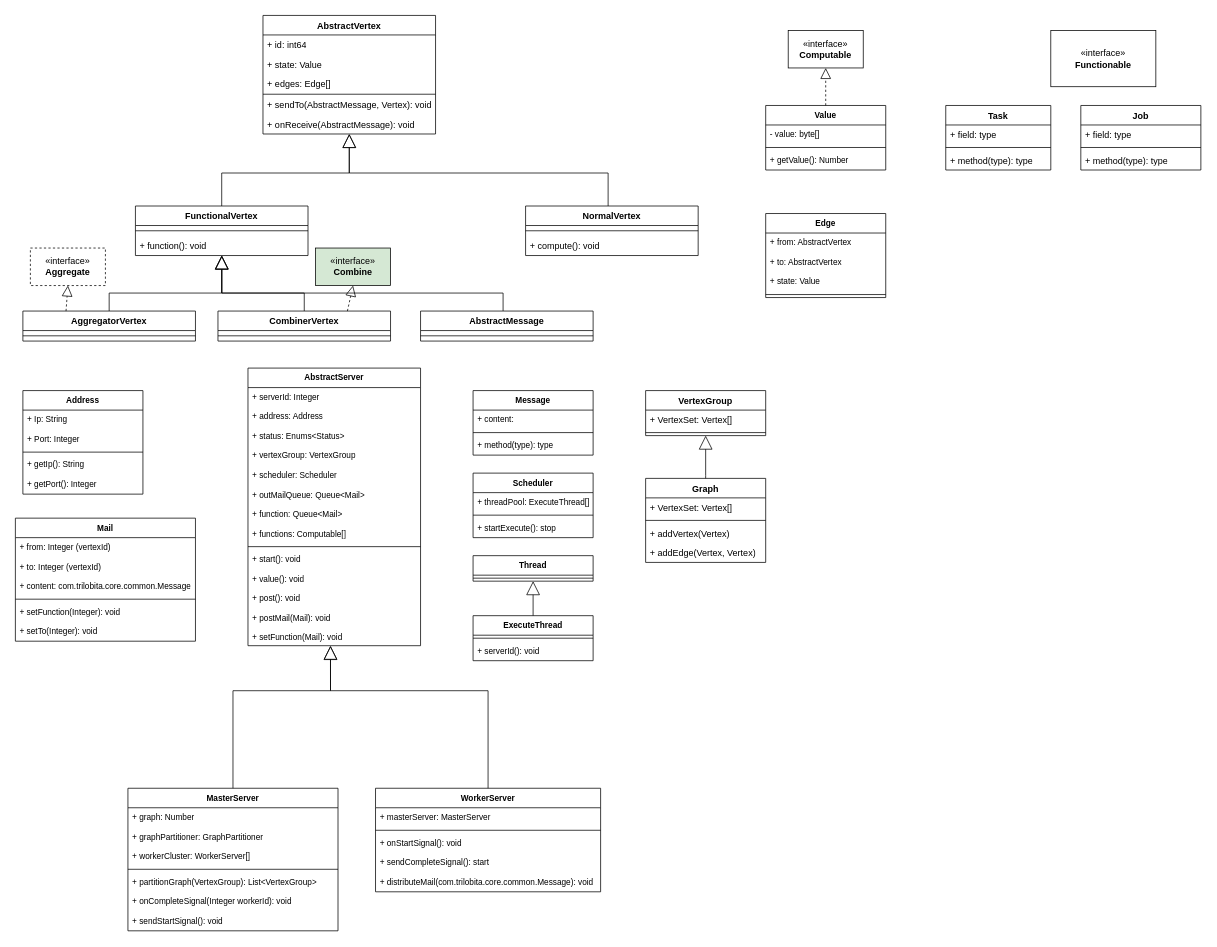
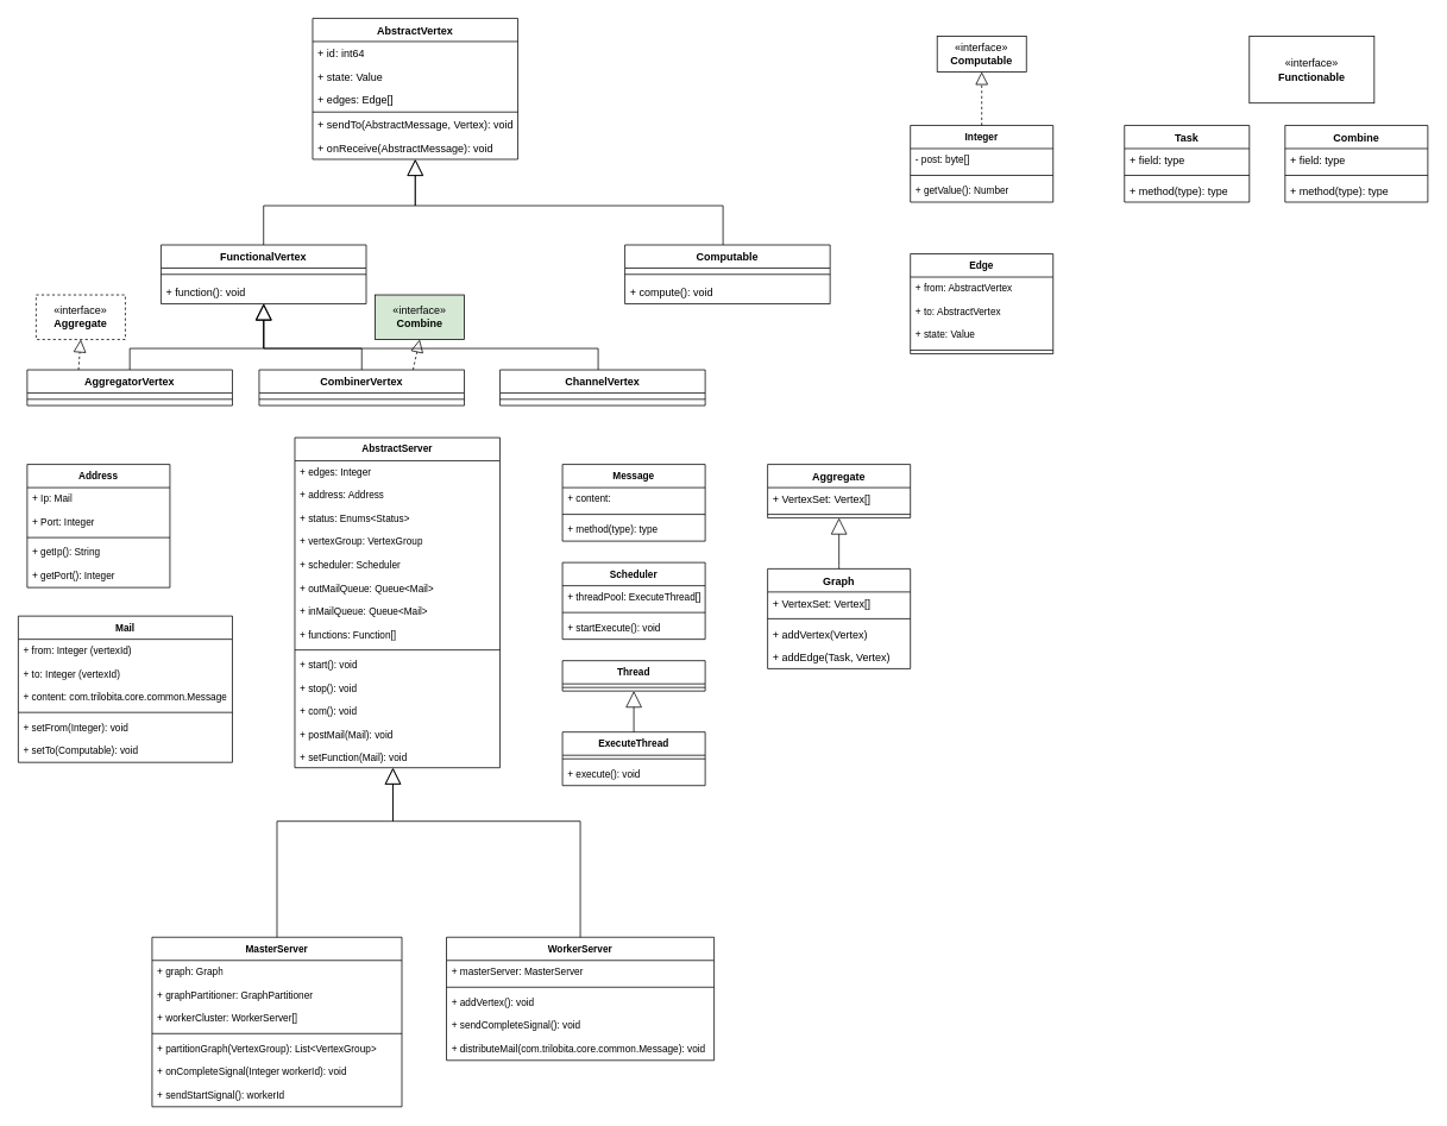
- <mxCell id="37" value="«interface»&lt;br&gt;&lt;b&gt;Computable&lt;/b&gt;" style="html=1;whiteSpace=wrap;" parent="1" vertex="1"><mxGeometry x="1050" y="40" width="100" height="50" as="geometry" /></mxCell>
+ <mxCell id="37" value="«interface»&lt;br&gt;&lt;b&gt;Computable&lt;/b&gt;" style="html=1;whiteSpace=wrap;" parent="1" vertex="1"><mxGeometry x="1050" y="40" width="100" height="40" as="geometry" /></mxCell>
- <mxCell id="33" value="Value" style="swimlane;fontStyle=1;align=center;verticalAlign=top;childLayout=stackLayout;horizontal=1;startSize=26;horizontalStack=0;resizeParent=1;resizeParentMax=0;resizeLast=0;collapsible=1;marginBottom=0;whiteSpace=wrap;html=1;fontFamily=Helvetica;fontSize=11;fontColor=default;" parent="1" vertex="1"><mxGeometry x="1020" y="140" width="160" height="86" as="geometry" /></mxCell>
+ <mxCell id="33" value="Integer" style="swimlane;fontStyle=1;align=center;verticalAlign=top;childLayout=stackLayout;horizontal=1;startSize=26;horizontalStack=0;resizeParent=1;resizeParentMax=0;resizeLast=0;collapsible=1;marginBottom=0;whiteSpace=wrap;html=1;fontFamily=Helvetica;fontSize=11;fontColor=default;" parent="1" vertex="1"><mxGeometry x="1020" y="140" width="160" height="86" as="geometry" /></mxCell>
- <mxCell id="113" value="Job" style="swimlane;fontStyle=1;align=center;verticalAlign=top;childLayout=stackLayout;horizontal=1;startSize=26;horizontalStack=0;resizeParent=1;resizeParentMax=0;resizeLast=0;collapsible=1;marginBottom=0;whiteSpace=wrap;html=1;" vertex="1" parent="1"><mxGeometry x="1440" y="140" width="160" height="86" as="geometry" /></mxCell>
+ <mxCell id="113" value="Combine" style="swimlane;fontStyle=1;align=center;verticalAlign=top;childLayout=stackLayout;horizontal=1;startSize=26;horizontalStack=0;resizeParent=1;resizeParentMax=0;resizeLast=0;collapsible=1;marginBottom=0;whiteSpace=wrap;html=1;" vertex="1" parent="1"><mxGeometry x="1440" y="140" width="160" height="86" as="geometry" /></mxCell>
- <mxCell id="34" value="- value: byte[]" style="text;strokeColor=none;fillColor=none;align=left;verticalAlign=top;spacingLeft=4;spacingRight=4;overflow=hidden;rotatable=0;points=[[0,0.5],[1,0.5]];portConstraint=eastwest;whiteSpace=wrap;html=1;fontSize=11;fontFamily=Helvetica;fontColor=default;" parent="33" vertex="1"><mxGeometry y="26" width="160" height="26" as="geometry" /></mxCell>
+ <mxCell id="34" value="- post: byte[]" style="text;strokeColor=none;fillColor=none;align=left;verticalAlign=top;spacingLeft=4;spacingRight=4;overflow=hidden;rotatable=0;points=[[0,0.5],[1,0.5]];portConstraint=eastwest;whiteSpace=wrap;html=1;fontSize=11;fontFamily=Helvetica;fontColor=default;" parent="33" vertex="1"><mxGeometry y="26" width="160" height="26" as="geometry" /></mxCell>
- <mxCell id="12" value="NormalVertex" style="swimlane;fontStyle=1;align=center;verticalAlign=top;childLayout=stackLayout;horizontal=1;startSize=26;horizontalStack=0;resizeParent=1;resizeParentMax=0;resizeLast=0;collapsible=1;marginBottom=0;whiteSpace=wrap;html=1;" parent="1" vertex="1"><mxGeometry x="700" y="274" width="230" height="66" as="geometry" /></mxCell>
+ <mxCell id="12" value="Computable" style="swimlane;fontStyle=1;align=center;verticalAlign=top;childLayout=stackLayout;horizontal=1;startSize=26;horizontalStack=0;resizeParent=1;resizeParentMax=0;resizeLast=0;collapsible=1;marginBottom=0;whiteSpace=wrap;html=1;" parent="1" vertex="1"><mxGeometry x="700" y="274" width="230" height="66" as="geometry" /></mxCell>
- <mxCell id="39" value="AbstractMessage" style="swimlane;fontStyle=1;align=center;verticalAlign=top;childLayout=stackLayout;horizontal=1;startSize=26;horizontalStack=0;resizeParent=1;resizeParentMax=0;resizeLast=0;collapsible=1;marginBottom=0;whiteSpace=wrap;html=1;" parent="1" vertex="1"><mxGeometry x="560" y="414" width="230" height="40" as="geometry" /></mxCell>
+ <mxCell id="39" value="ChannelVertex" style="swimlane;fontStyle=1;align=center;verticalAlign=top;childLayout=stackLayout;horizontal=1;startSize=26;horizontalStack=0;resizeParent=1;resizeParentMax=0;resizeLast=0;collapsible=1;marginBottom=0;whiteSpace=wrap;html=1;" parent="1" vertex="1"><mxGeometry x="560" y="414" width="230" height="40" as="geometry" /></mxCell>
- <mxCell id="42" value="+ serverId: Integer" style="text;strokeColor=none;fillColor=none;align=left;verticalAlign=top;spacingLeft=4;spacingRight=4;overflow=hidden;rotatable=0;points=[[0,0.5],[1,0.5]];portConstraint=eastwest;whiteSpace=wrap;html=1;fontSize=11;fontFamily=Helvetica;fontColor=default;" parent="41" vertex="1"><mxGeometry y="26" width="230" height="26" as="geometry" /></mxCell>
+ <mxCell id="42" value="+ edges: Integer" style="text;strokeColor=none;fillColor=none;align=left;verticalAlign=top;spacingLeft=4;spacingRight=4;overflow=hidden;rotatable=0;points=[[0,0.5],[1,0.5]];portConstraint=eastwest;whiteSpace=wrap;html=1;fontSize=11;fontFamily=Helvetica;fontColor=default;" parent="41" vertex="1"><mxGeometry y="26" width="230" height="26" as="geometry" /></mxCell>
- <mxCell id="74" value="VertexGroup" style="swimlane;fontStyle=1;align=center;verticalAlign=top;childLayout=stackLayout;horizontal=1;startSize=26;horizontalStack=0;resizeParent=1;resizeParentMax=0;resizeLast=0;collapsible=1;marginBottom=0;whiteSpace=wrap;html=1;" parent="1" vertex="1"><mxGeometry x="860" y="520" width="160" height="60" as="geometry" /></mxCell>
+ <mxCell id="74" value="Aggregate" style="swimlane;fontStyle=1;align=center;verticalAlign=top;childLayout=stackLayout;horizontal=1;startSize=26;horizontalStack=0;resizeParent=1;resizeParentMax=0;resizeLast=0;collapsible=1;marginBottom=0;whiteSpace=wrap;html=1;" parent="1" vertex="1"><mxGeometry x="860" y="520" width="160" height="60" as="geometry" /></mxCell>
- <mxCell id="88" value="+ Ip: String" style="text;strokeColor=none;fillColor=none;align=left;verticalAlign=top;spacingLeft=4;spacingRight=4;overflow=hidden;rotatable=0;points=[[0,0.5],[1,0.5]];portConstraint=eastwest;whiteSpace=wrap;html=1;fontSize=11;fontFamily=Helvetica;fontColor=default;" parent="87" vertex="1"><mxGeometry y="26" width="160" height="26" as="geometry" /></mxCell>
+ <mxCell id="88" value="+ Ip: Mail" style="text;strokeColor=none;fillColor=none;align=left;verticalAlign=top;spacingLeft=4;spacingRight=4;overflow=hidden;rotatable=0;points=[[0,0.5],[1,0.5]];portConstraint=eastwest;whiteSpace=wrap;html=1;fontSize=11;fontFamily=Helvetica;fontColor=default;" parent="87" vertex="1"><mxGeometry y="26" width="160" height="26" as="geometry" /></mxCell>
- <mxCell id="48" value="+ function: Queue&amp;lt;Mail&amp;gt;" style="text;strokeColor=none;fillColor=none;align=left;verticalAlign=top;spacingLeft=4;spacingRight=4;overflow=hidden;rotatable=0;points=[[0,0.5],[1,0.5]];portConstraint=eastwest;whiteSpace=wrap;html=1;fontSize=11;fontFamily=Helvetica;fontColor=default;" parent="41" vertex="1"><mxGeometry y="182" width="230" height="26" as="geometry" /></mxCell>
+ <mxCell id="48" value="+ inMailQueue: Queue&amp;lt;Mail&amp;gt;" style="text;strokeColor=none;fillColor=none;align=left;verticalAlign=top;spacingLeft=4;spacingRight=4;overflow=hidden;rotatable=0;points=[[0,0.5],[1,0.5]];portConstraint=eastwest;whiteSpace=wrap;html=1;fontSize=11;fontFamily=Helvetica;fontColor=default;" parent="41" vertex="1"><mxGeometry y="182" width="230" height="26" as="geometry" /></mxCell>
- <mxCell id="59" value="+ startExecute(): stop" style="text;strokeColor=none;fillColor=none;align=left;verticalAlign=top;spacingLeft=4;spacingRight=4;overflow=hidden;rotatable=0;points=[[0,0.5],[1,0.5]];portConstraint=eastwest;whiteSpace=wrap;html=1;fontSize=11;fontFamily=Helvetica;fontColor=default;" parent="56" vertex="1"><mxGeometry y="60" width="160" height="26" as="geometry" /></mxCell>
+ <mxCell id="59" value="+ startExecute(): void" style="text;strokeColor=none;fillColor=none;align=left;verticalAlign=top;spacingLeft=4;spacingRight=4;overflow=hidden;rotatable=0;points=[[0,0.5],[1,0.5]];portConstraint=eastwest;whiteSpace=wrap;html=1;fontSize=11;fontFamily=Helvetica;fontColor=default;" parent="56" vertex="1"><mxGeometry y="60" width="160" height="26" as="geometry" /></mxCell>
- <mxCell id="49" value="+ functions: Computable[]" style="text;strokeColor=none;fillColor=none;align=left;verticalAlign=top;spacingLeft=4;spacingRight=4;overflow=hidden;rotatable=0;points=[[0,0.5],[1,0.5]];portConstraint=eastwest;whiteSpace=wrap;html=1;fontSize=11;fontFamily=Helvetica;fontColor=default;" parent="41" vertex="1"><mxGeometry y="208" width="230" height="26" as="geometry" /></mxCell>
+ <mxCell id="49" value="+ functions: Function[]" style="text;strokeColor=none;fillColor=none;align=left;verticalAlign=top;spacingLeft=4;spacingRight=4;overflow=hidden;rotatable=0;points=[[0,0.5],[1,0.5]];portConstraint=eastwest;whiteSpace=wrap;html=1;fontSize=11;fontFamily=Helvetica;fontColor=default;" parent="41" vertex="1"><mxGeometry y="208" width="230" height="26" as="geometry" /></mxCell>
- <mxCell id="81" value="+ addEdge(Vertex, Vertex)" style="text;strokeColor=none;fillColor=none;align=left;verticalAlign=top;spacingLeft=4;spacingRight=4;overflow=hidden;rotatable=0;points=[[0,0.5],[1,0.5]];portConstraint=eastwest;whiteSpace=wrap;html=1;" parent="77" vertex="1"><mxGeometry y="86" width="160" height="26" as="geometry" /></mxCell>
+ <mxCell id="81" value="+ addEdge(Task, Vertex)" style="text;strokeColor=none;fillColor=none;align=left;verticalAlign=top;spacingLeft=4;spacingRight=4;overflow=hidden;rotatable=0;points=[[0,0.5],[1,0.5]];portConstraint=eastwest;whiteSpace=wrap;html=1;" parent="77" vertex="1"><mxGeometry y="86" width="160" height="26" as="geometry" /></mxCell>
- <mxCell id="52" value="+ value(): void" style="text;strokeColor=none;fillColor=none;align=left;verticalAlign=top;spacingLeft=4;spacingRight=4;overflow=hidden;rotatable=0;points=[[0,0.5],[1,0.5]];portConstraint=eastwest;whiteSpace=wrap;html=1;fontSize=11;fontFamily=Helvetica;fontColor=default;" parent="41" vertex="1"><mxGeometry y="268" width="230" height="26" as="geometry" /></mxCell>
+ <mxCell id="52" value="+ stop(): void" style="text;strokeColor=none;fillColor=none;align=left;verticalAlign=top;spacingLeft=4;spacingRight=4;overflow=hidden;rotatable=0;points=[[0,0.5],[1,0.5]];portConstraint=eastwest;whiteSpace=wrap;html=1;fontSize=11;fontFamily=Helvetica;fontColor=default;" parent="41" vertex="1"><mxGeometry y="268" width="230" height="26" as="geometry" /></mxCell>
- <mxCell id="53" value="+ post(): void" style="text;strokeColor=none;fillColor=none;align=left;verticalAlign=top;spacingLeft=4;spacingRight=4;overflow=hidden;rotatable=0;points=[[0,0.5],[1,0.5]];portConstraint=eastwest;whiteSpace=wrap;html=1;fontSize=11;fontFamily=Helvetica;fontColor=default;" parent="41" vertex="1"><mxGeometry y="294" width="230" height="26" as="geometry" /></mxCell>
+ <mxCell id="53" value="+ com(): void" style="text;strokeColor=none;fillColor=none;align=left;verticalAlign=top;spacingLeft=4;spacingRight=4;overflow=hidden;rotatable=0;points=[[0,0.5],[1,0.5]];portConstraint=eastwest;whiteSpace=wrap;html=1;fontSize=11;fontFamily=Helvetica;fontColor=default;" parent="41" vertex="1"><mxGeometry y="294" width="230" height="26" as="geometry" /></mxCell>
- <mxCell id="98" value="+ setFunction(Integer): void" style="text;strokeColor=none;fillColor=none;align=left;verticalAlign=top;spacingLeft=4;spacingRight=4;overflow=hidden;rotatable=0;points=[[0,0.5],[1,0.5]];portConstraint=eastwest;whiteSpace=wrap;html=1;fontSize=11;fontFamily=Helvetica;fontColor=default;" parent="93" vertex="1"><mxGeometry y="112" width="240" height="26" as="geometry" /></mxCell>
+ <mxCell id="98" value="+ setFrom(Integer): void" style="text;strokeColor=none;fillColor=none;align=left;verticalAlign=top;spacingLeft=4;spacingRight=4;overflow=hidden;rotatable=0;points=[[0,0.5],[1,0.5]];portConstraint=eastwest;whiteSpace=wrap;html=1;fontSize=11;fontFamily=Helvetica;fontColor=default;" parent="93" vertex="1"><mxGeometry y="112" width="240" height="26" as="geometry" /></mxCell>
- <mxCell id="99" value="+ setTo(Integer): void" style="text;strokeColor=none;fillColor=none;align=left;verticalAlign=top;spacingLeft=4;spacingRight=4;overflow=hidden;rotatable=0;points=[[0,0.5],[1,0.5]];portConstraint=eastwest;whiteSpace=wrap;html=1;fontSize=11;fontFamily=Helvetica;fontColor=default;" parent="93" vertex="1"><mxGeometry y="138" width="240" height="26" as="geometry" /></mxCell>
+ <mxCell id="99" value="+ setTo(Computable): void" style="text;strokeColor=none;fillColor=none;align=left;verticalAlign=top;spacingLeft=4;spacingRight=4;overflow=hidden;rotatable=0;points=[[0,0.5],[1,0.5]];portConstraint=eastwest;whiteSpace=wrap;html=1;fontSize=11;fontFamily=Helvetica;fontColor=default;" parent="93" vertex="1"><mxGeometry y="138" width="240" height="26" as="geometry" /></mxCell>
- <mxCell id="102" value="+ serverId(): void" style="text;strokeColor=none;fillColor=none;align=left;verticalAlign=top;spacingLeft=4;spacingRight=4;overflow=hidden;rotatable=0;points=[[0,0.5],[1,0.5]];portConstraint=eastwest;whiteSpace=wrap;html=1;fontSize=11;fontFamily=Helvetica;fontColor=default;" parent="100" vertex="1"><mxGeometry y="34" width="160" height="26" as="geometry" /></mxCell>
+ <mxCell id="102" value="+ execute(): void" style="text;strokeColor=none;fillColor=none;align=left;verticalAlign=top;spacingLeft=4;spacingRight=4;overflow=hidden;rotatable=0;points=[[0,0.5],[1,0.5]];portConstraint=eastwest;whiteSpace=wrap;html=1;fontSize=11;fontFamily=Helvetica;fontColor=default;" parent="100" vertex="1"><mxGeometry y="34" width="160" height="26" as="geometry" /></mxCell>
- <mxCell id="61" value="+ graph: Number" style="text;strokeColor=none;fillColor=none;align=left;verticalAlign=top;spacingLeft=4;spacingRight=4;overflow=hidden;rotatable=0;points=[[0,0.5],[1,0.5]];portConstraint=eastwest;whiteSpace=wrap;html=1;fontSize=11;fontFamily=Helvetica;fontColor=default;" parent="60" vertex="1"><mxGeometry y="26" width="280" height="26" as="geometry" /></mxCell>
+ <mxCell id="61" value="+ graph: Graph" style="text;strokeColor=none;fillColor=none;align=left;verticalAlign=top;spacingLeft=4;spacingRight=4;overflow=hidden;rotatable=0;points=[[0,0.5],[1,0.5]];portConstraint=eastwest;whiteSpace=wrap;html=1;fontSize=11;fontFamily=Helvetica;fontColor=default;" parent="60" vertex="1"><mxGeometry y="26" width="280" height="26" as="geometry" /></mxCell>
- <mxCell id="71" value="+ onStartSignal(): void" style="text;strokeColor=none;fillColor=none;align=left;verticalAlign=top;spacingLeft=4;spacingRight=4;overflow=hidden;rotatable=0;points=[[0,0.5],[1,0.5]];portConstraint=eastwest;whiteSpace=wrap;html=1;fontSize=11;fontFamily=Helvetica;fontColor=default;" parent="68" vertex="1"><mxGeometry y="60" width="300" height="26" as="geometry" /></mxCell>
+ <mxCell id="71" value="+ addVertex(): void" style="text;strokeColor=none;fillColor=none;align=left;verticalAlign=top;spacingLeft=4;spacingRight=4;overflow=hidden;rotatable=0;points=[[0,0.5],[1,0.5]];portConstraint=eastwest;whiteSpace=wrap;html=1;fontSize=11;fontFamily=Helvetica;fontColor=default;" parent="68" vertex="1"><mxGeometry y="60" width="300" height="26" as="geometry" /></mxCell>
- <mxCell id="72" value="+ sendCompleteSignal(): start" style="text;strokeColor=none;fillColor=none;align=left;verticalAlign=top;spacingLeft=4;spacingRight=4;overflow=hidden;rotatable=0;points=[[0,0.5],[1,0.5]];portConstraint=eastwest;whiteSpace=wrap;html=1;fontSize=11;fontFamily=Helvetica;fontColor=default;" parent="68" vertex="1"><mxGeometry y="86" width="300" height="26" as="geometry" /></mxCell>
+ <mxCell id="72" value="+ sendCompleteSignal(): void" style="text;strokeColor=none;fillColor=none;align=left;verticalAlign=top;spacingLeft=4;spacingRight=4;overflow=hidden;rotatable=0;points=[[0,0.5],[1,0.5]];portConstraint=eastwest;whiteSpace=wrap;html=1;fontSize=11;fontFamily=Helvetica;fontColor=default;" parent="68" vertex="1"><mxGeometry y="86" width="300" height="26" as="geometry" /></mxCell>
- <mxCell id="67" value="+&amp;nbsp;sendStartSignal(): void" style="text;strokeColor=none;fillColor=none;align=left;verticalAlign=top;spacingLeft=4;spacingRight=4;overflow=hidden;rotatable=0;points=[[0,0.5],[1,0.5]];portConstraint=eastwest;whiteSpace=wrap;html=1;fontSize=11;fontFamily=Helvetica;fontColor=default;" parent="60" vertex="1"><mxGeometry y="164" width="280" height="26" as="geometry" /></mxCell>
+ <mxCell id="67" value="+&amp;nbsp;sendStartSignal(): workerId" style="text;strokeColor=none;fillColor=none;align=left;verticalAlign=top;spacingLeft=4;spacingRight=4;overflow=hidden;rotatable=0;points=[[0,0.5],[1,0.5]];portConstraint=eastwest;whiteSpace=wrap;html=1;fontSize=11;fontFamily=Helvetica;fontColor=default;" parent="60" vertex="1"><mxGeometry y="164" width="280" height="26" as="geometry" /></mxCell>
